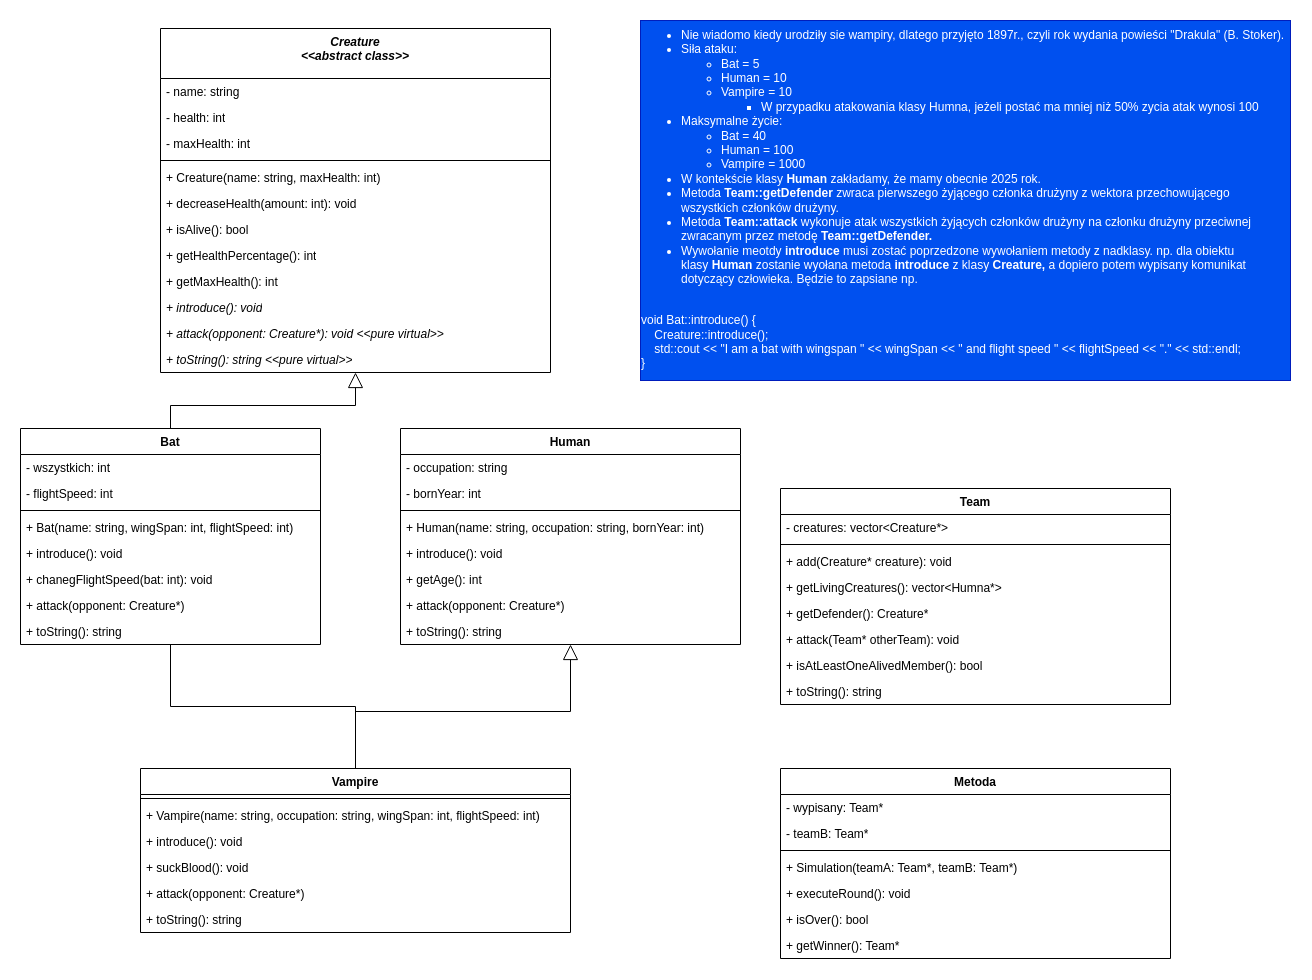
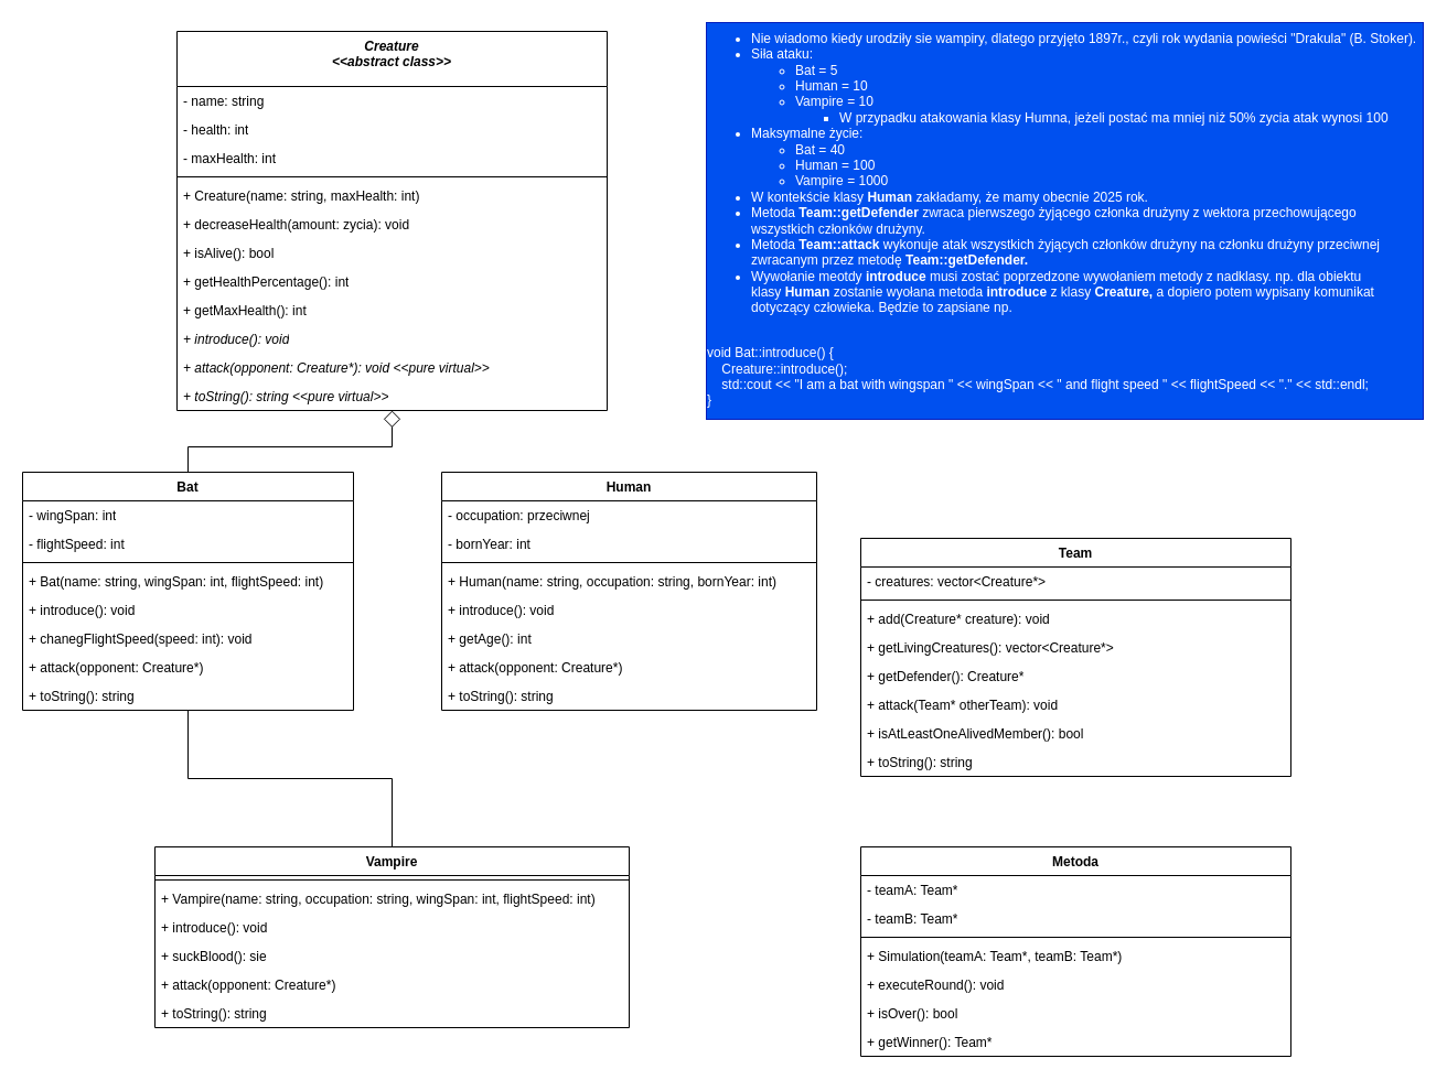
- <mxCell id="8" value="+ decreaseHealth(amount: int): void" style="text;strokeColor=none;fillColor=none;align=left;verticalAlign=top;spacingLeft=4;spacingRight=4;overflow=hidden;rotatable=0;points=[[0,0.5],[1,0.5]];portConstraint=eastwest;whiteSpace=wrap;html=1;" parent="2" vertex="1"><mxGeometry y="162" width="390" height="26" as="geometry" /></mxCell>
+ <mxCell id="8" value="+ decreaseHealth(amount: zycia): void" style="text;strokeColor=none;fillColor=none;align=left;verticalAlign=top;spacingLeft=4;spacingRight=4;overflow=hidden;rotatable=0;points=[[0,0.5],[1,0.5]];portConstraint=eastwest;whiteSpace=wrap;html=1;" parent="2" vertex="1"><mxGeometry y="162" width="390" height="26" as="geometry" /></mxCell>
- <mxCell id="24" style="rounded=0;orthogonalLoop=1;jettySize=auto;html=1;startArrow=none;startFill=0;endArrow=block;endFill=0;startSize=13;endSize=13;edgeStyle=orthogonalEdgeStyle;" parent="1" source="25" target="2" edge="1"><mxGeometry relative="1" as="geometry" /></mxCell>
+ <mxCell id="24" style="rounded=0;orthogonalLoop=1;jettySize=auto;html=1;startArrow=none;startFill=0;endArrow=diamond;endFill=0;startSize=13;endSize=13;edgeStyle=orthogonalEdgeStyle;" parent="1" source="25" target="2" edge="1"><mxGeometry relative="1" as="geometry" /></mxCell>
- <mxCell id="26" value="- wszystkich: int" style="text;strokeColor=none;fillColor=none;align=left;verticalAlign=top;spacingLeft=4;spacingRight=4;overflow=hidden;rotatable=0;points=[[0,0.5],[1,0.5]];portConstraint=eastwest;whiteSpace=wrap;html=1;" parent="25" vertex="1"><mxGeometry y="26" width="300" height="26" as="geometry" /></mxCell>
+ <mxCell id="26" value="- wingSpan: int" style="text;strokeColor=none;fillColor=none;align=left;verticalAlign=top;spacingLeft=4;spacingRight=4;overflow=hidden;rotatable=0;points=[[0,0.5],[1,0.5]];portConstraint=eastwest;whiteSpace=wrap;html=1;" parent="25" vertex="1"><mxGeometry y="26" width="300" height="26" as="geometry" /></mxCell>
- <mxCell id="16" value="- occupation: string" style="text;strokeColor=none;fillColor=none;align=left;verticalAlign=top;spacingLeft=4;spacingRight=4;overflow=hidden;rotatable=0;points=[[0,0.5],[1,0.5]];portConstraint=eastwest;whiteSpace=wrap;html=1;" parent="15" vertex="1"><mxGeometry y="26" width="340" height="26" as="geometry" /></mxCell>
+ <mxCell id="16" value="- occupation: przeciwnej" style="text;strokeColor=none;fillColor=none;align=left;verticalAlign=top;spacingLeft=4;spacingRight=4;overflow=hidden;rotatable=0;points=[[0,0.5],[1,0.5]];portConstraint=eastwest;whiteSpace=wrap;html=1;" parent="15" vertex="1"><mxGeometry y="26" width="340" height="26" as="geometry" /></mxCell>
- <mxCell id="31" value="+ chanegFlightSpeed(bat: int): void" style="text;strokeColor=none;fillColor=none;align=left;verticalAlign=top;spacingLeft=4;spacingRight=4;overflow=hidden;rotatable=0;points=[[0,0.5],[1,0.5]];portConstraint=eastwest;whiteSpace=wrap;html=1;" parent="25" vertex="1"><mxGeometry y="138" width="300" height="26" as="geometry" /></mxCell>
+ <mxCell id="31" value="+ chanegFlightSpeed(speed: int): void" style="text;strokeColor=none;fillColor=none;align=left;verticalAlign=top;spacingLeft=4;spacingRight=4;overflow=hidden;rotatable=0;points=[[0,0.5],[1,0.5]];portConstraint=eastwest;whiteSpace=wrap;html=1;" parent="25" vertex="1"><mxGeometry y="138" width="300" height="26" as="geometry" /></mxCell>
- <mxCell id="47" value="+ getLivingCreatures(): vector&amp;lt;Humna*&amp;gt;" style="text;strokeColor=none;fillColor=none;align=left;verticalAlign=top;spacingLeft=4;spacingRight=4;overflow=hidden;rotatable=0;points=[[0,0.5],[1,0.5]];portConstraint=eastwest;whiteSpace=wrap;html=1;" parent="43" vertex="1"><mxGeometry y="86" width="390" height="26" as="geometry" /></mxCell>
+ <mxCell id="47" value="+ getLivingCreatures(): vector&amp;lt;Creature*&amp;gt;" style="text;strokeColor=none;fillColor=none;align=left;verticalAlign=top;spacingLeft=4;spacingRight=4;overflow=hidden;rotatable=0;points=[[0,0.5],[1,0.5]];portConstraint=eastwest;whiteSpace=wrap;html=1;" parent="43" vertex="1"><mxGeometry y="86" width="390" height="26" as="geometry" /></mxCell>
- <mxCell id="34" style="rounded=0;orthogonalLoop=1;jettySize=auto;html=1;startArrow=none;startFill=0;endArrow=block;endFill=0;startSize=13;endSize=13;edgeStyle=orthogonalEdgeStyle;" parent="1" source="36" target="15" edge="1"><mxGeometry relative="1" as="geometry" /></mxCell>
- <mxCell id="53" value="- wypisany: Team*" style="text;strokeColor=none;fillColor=none;align=left;verticalAlign=top;spacingLeft=4;spacingRight=4;overflow=hidden;rotatable=0;points=[[0,0.5],[1,0.5]];portConstraint=eastwest;whiteSpace=wrap;html=1;" parent="52" vertex="1"><mxGeometry y="26" width="390" height="26" as="geometry" /></mxCell>
+ <mxCell id="53" value="- teamA: Team*" style="text;strokeColor=none;fillColor=none;align=left;verticalAlign=top;spacingLeft=4;spacingRight=4;overflow=hidden;rotatable=0;points=[[0,0.5],[1,0.5]];portConstraint=eastwest;whiteSpace=wrap;html=1;" parent="52" vertex="1"><mxGeometry y="26" width="390" height="26" as="geometry" /></mxCell>
- <mxCell id="40" value="+ suckBlood(): void" style="text;strokeColor=none;fillColor=none;align=left;verticalAlign=top;spacingLeft=4;spacingRight=4;overflow=hidden;rotatable=0;points=[[0,0.5],[1,0.5]];portConstraint=eastwest;whiteSpace=wrap;html=1;" parent="36" vertex="1"><mxGeometry y="86" width="430" height="26" as="geometry" /></mxCell>
+ <mxCell id="40" value="+ suckBlood(): sie" style="text;strokeColor=none;fillColor=none;align=left;verticalAlign=top;spacingLeft=4;spacingRight=4;overflow=hidden;rotatable=0;points=[[0,0.5],[1,0.5]];portConstraint=eastwest;whiteSpace=wrap;html=1;" parent="36" vertex="1"><mxGeometry y="86" width="430" height="26" as="geometry" /></mxCell>
